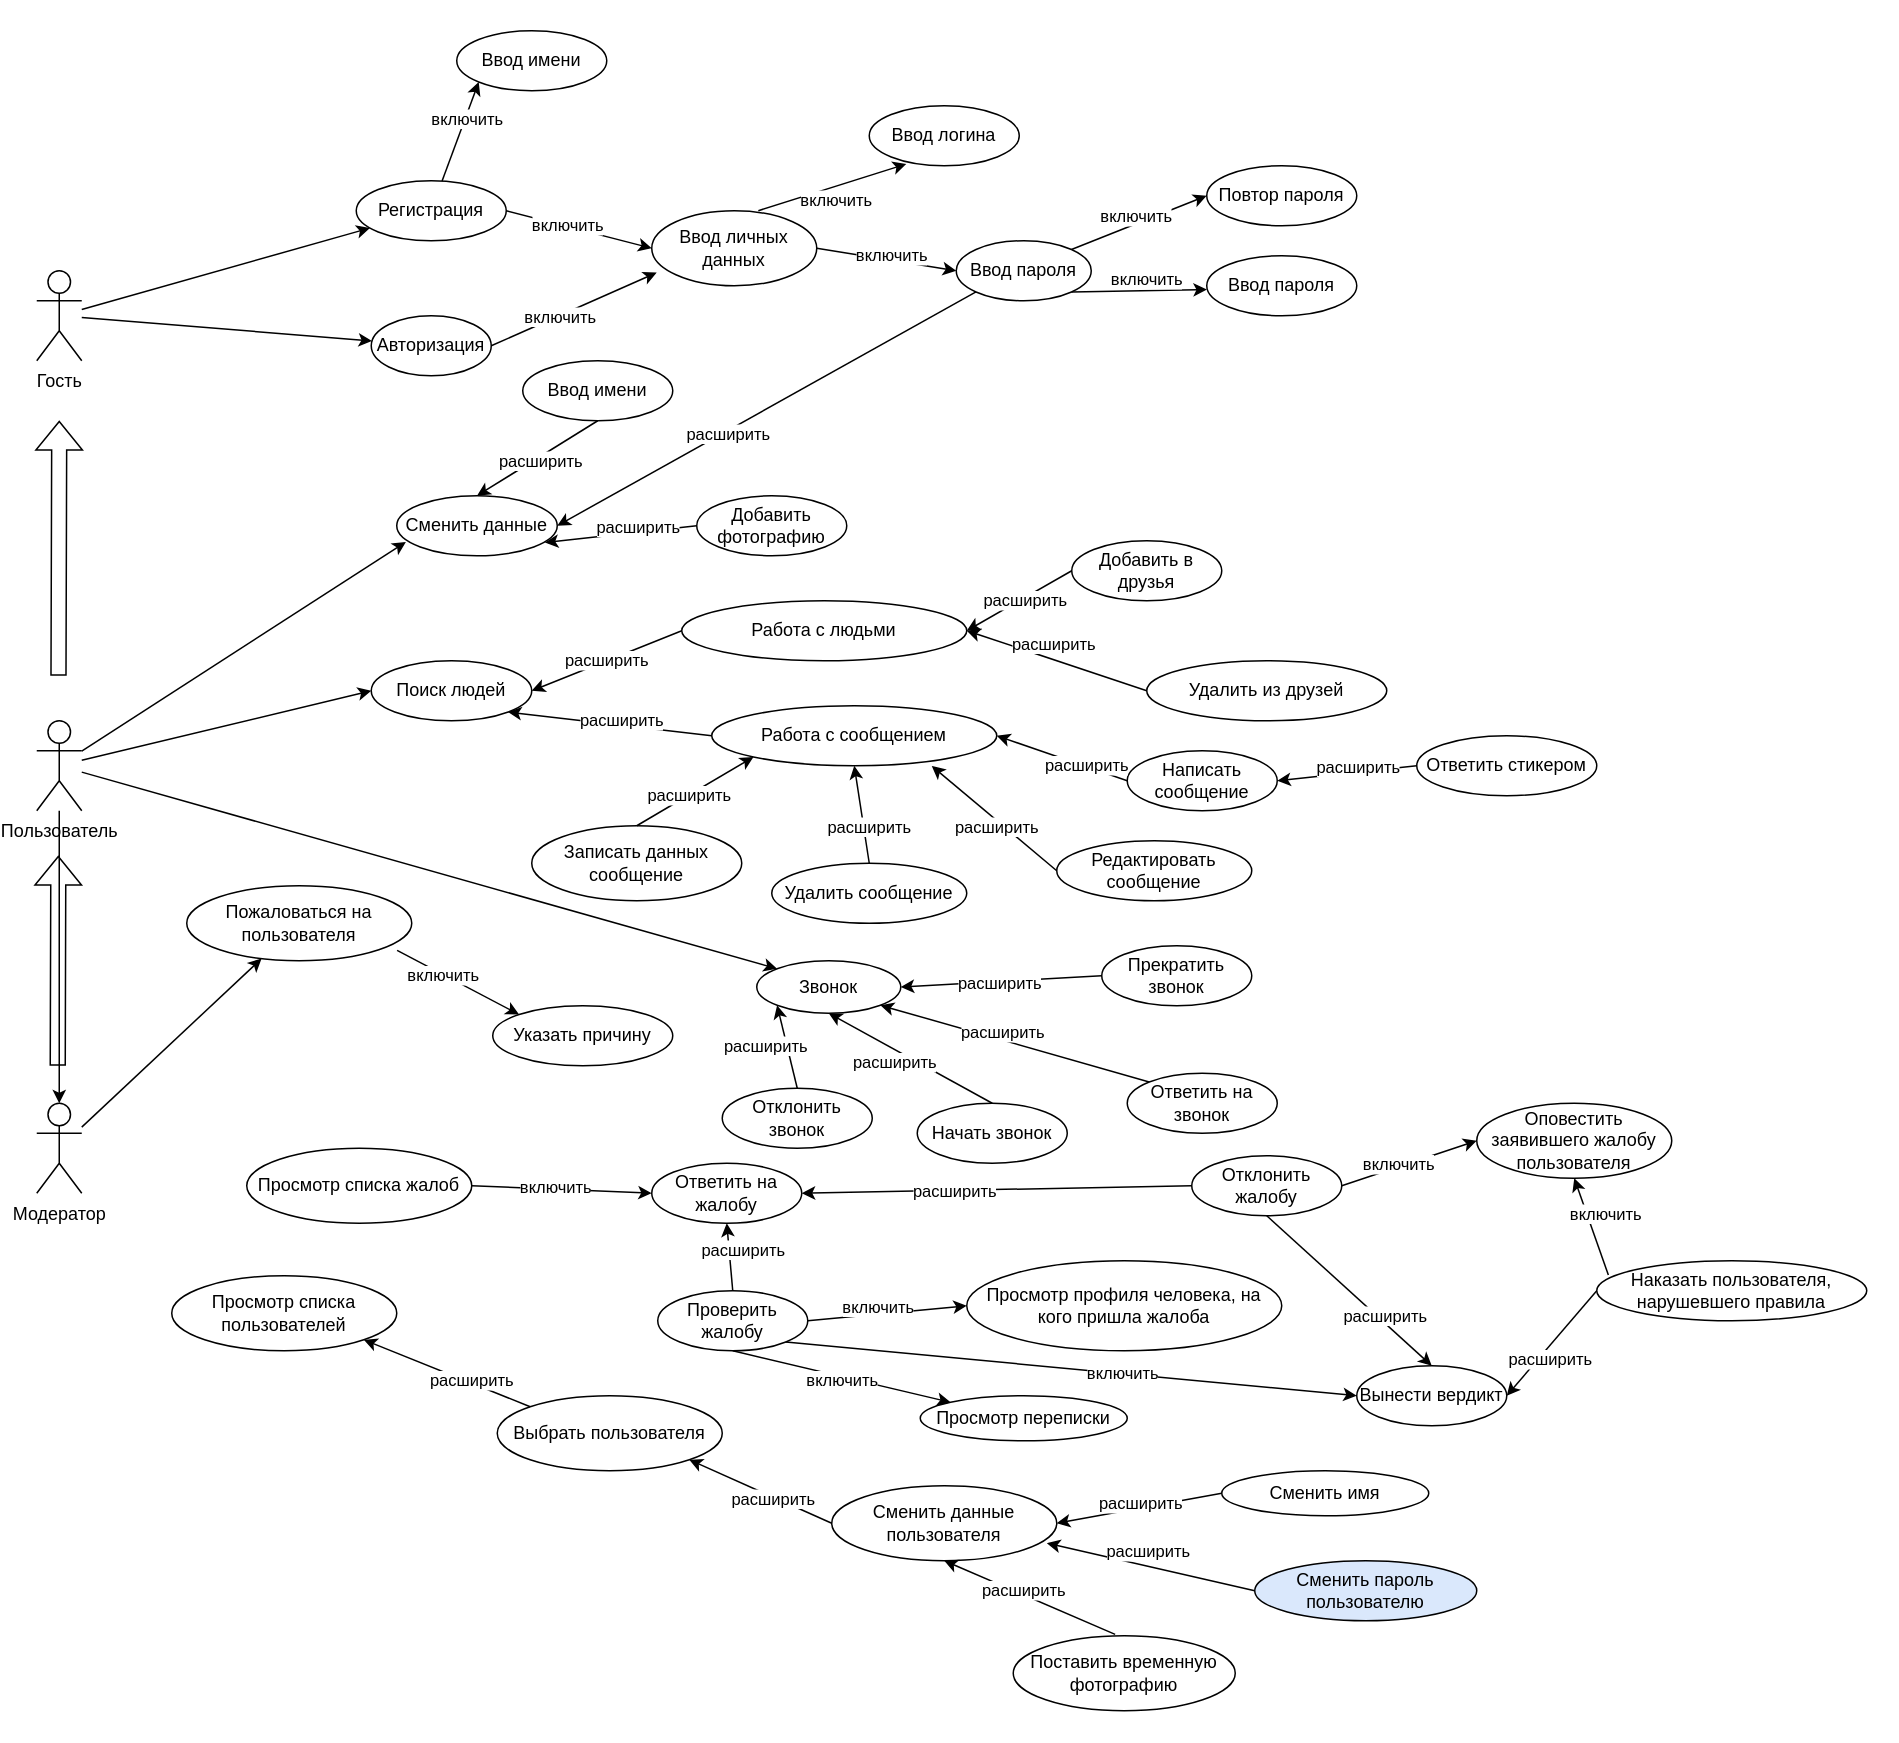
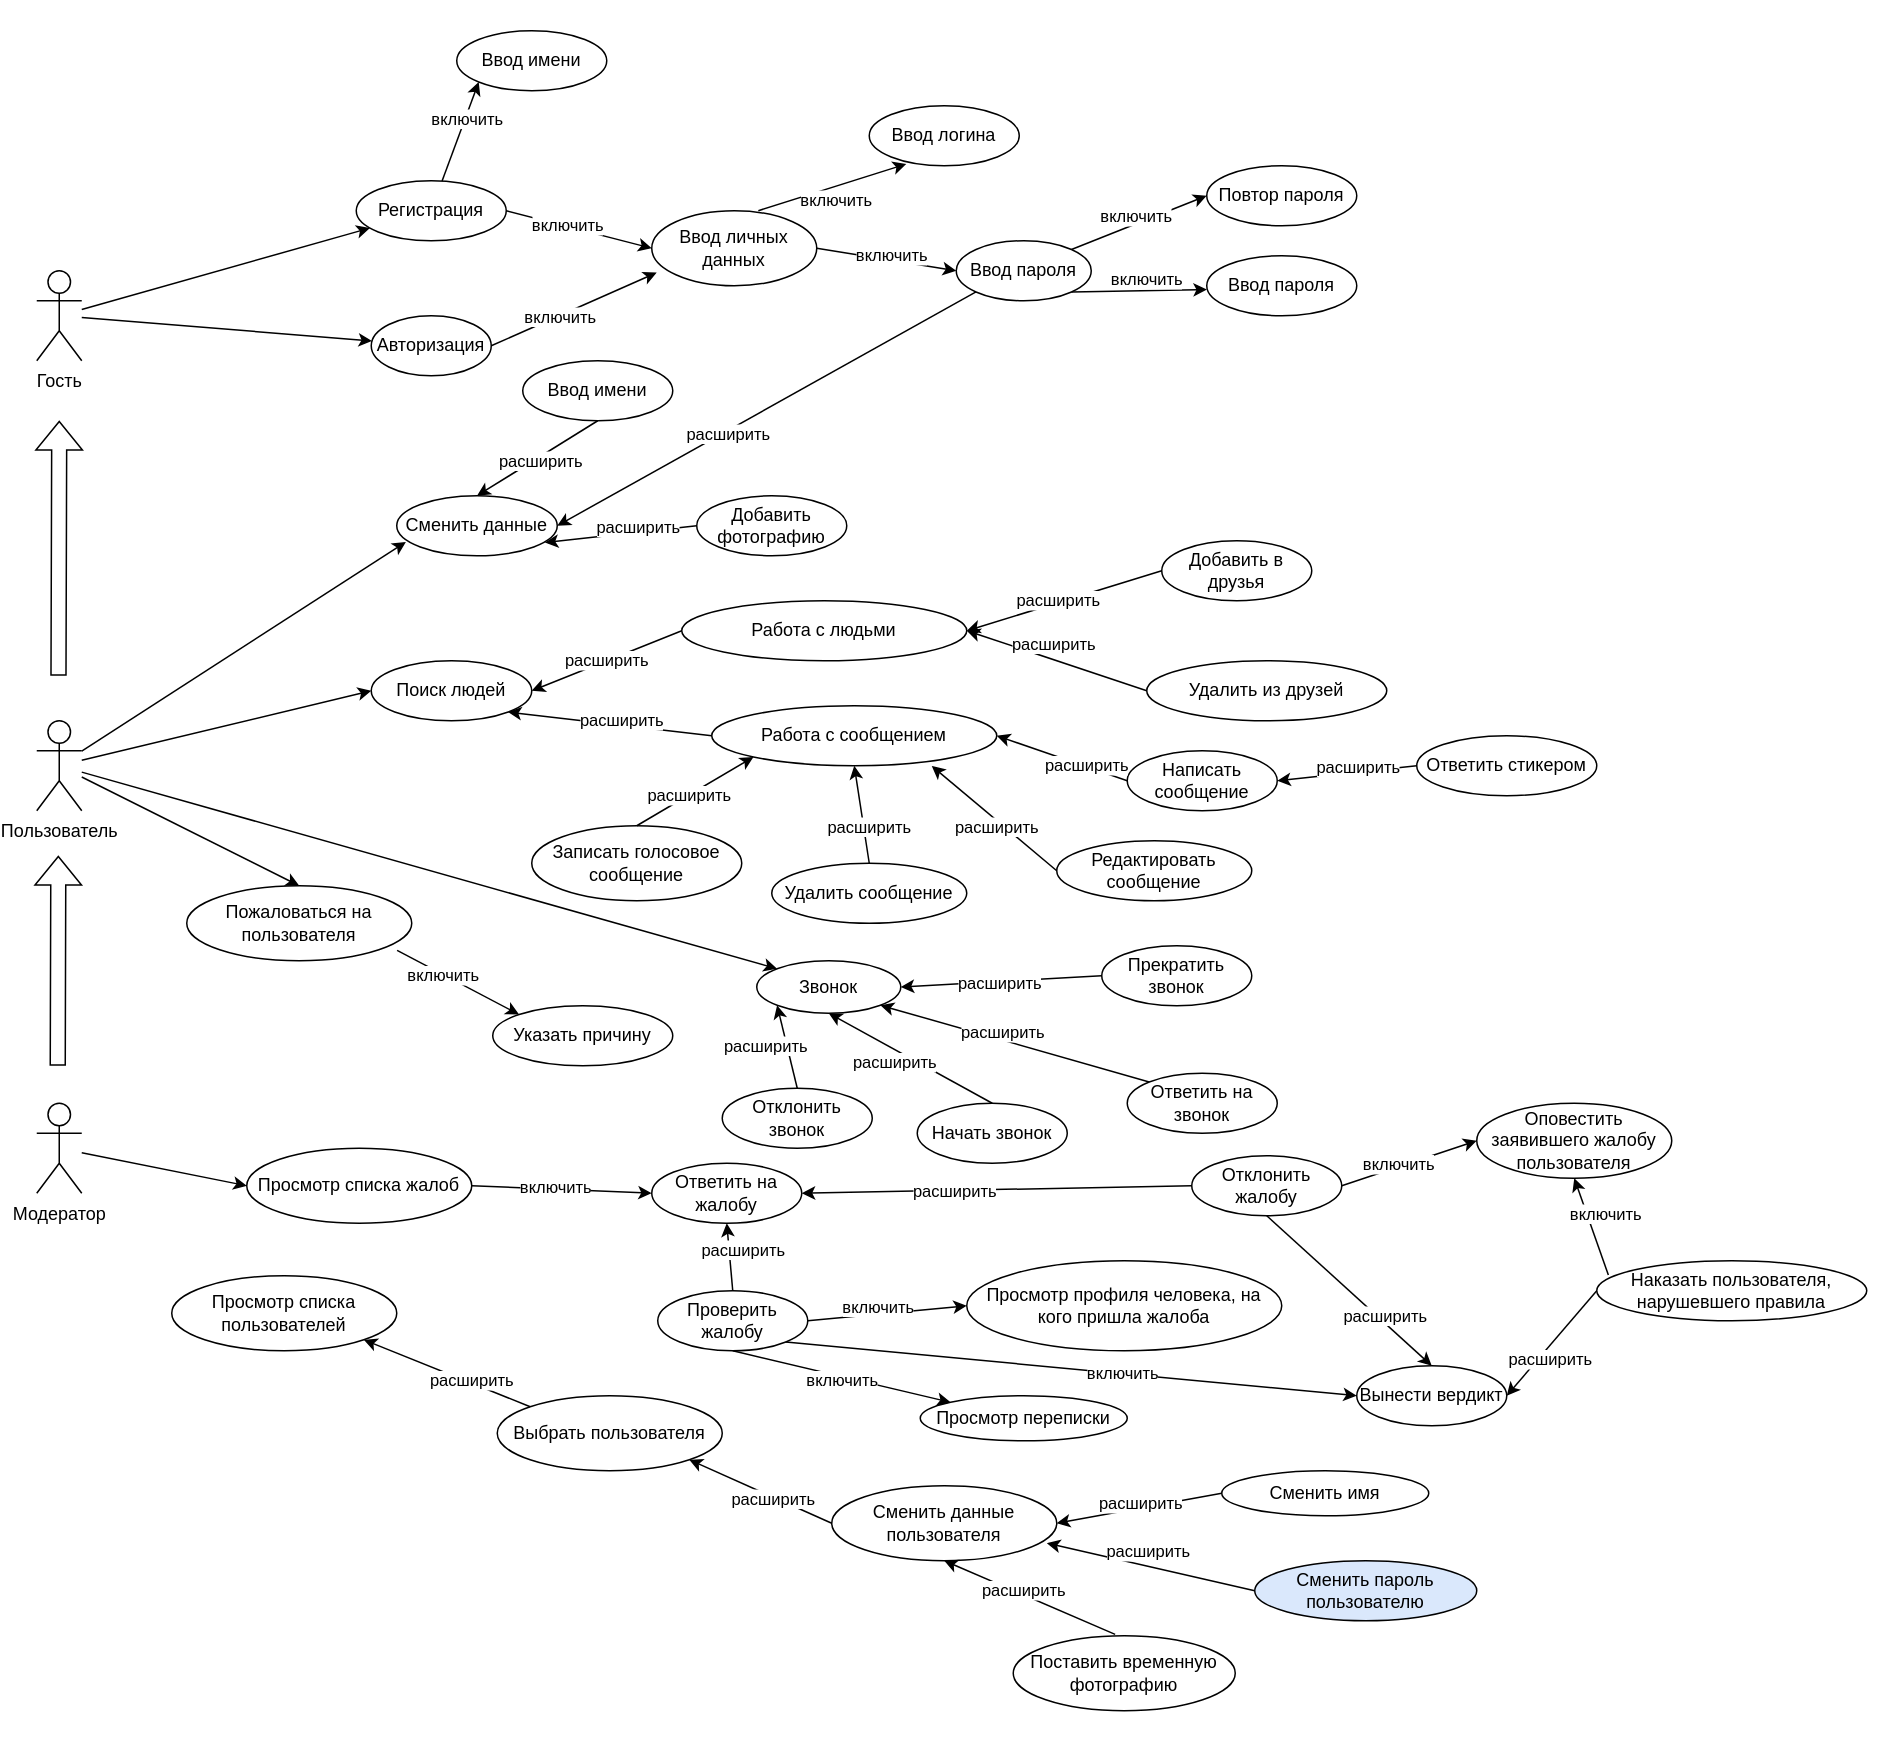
- <mxCell id="34" value="Добавить в друзья" style="ellipse;whiteSpace=wrap;html=1;" vertex="1" parent="1"><mxGeometry x="710" y="360" width="100" height="40" as="geometry" /></mxCell>
+ <mxCell id="34" value="Добавить в друзья" style="ellipse;whiteSpace=wrap;html=1;" vertex="1" parent="1"><mxGeometry x="770" y="360" width="100" height="40" as="geometry" /></mxCell>
- <mxCell id="50" value="Записать данных сообщение" style="ellipse;whiteSpace=wrap;html=1;" vertex="1" parent="1"><mxGeometry x="350" y="550" width="140" height="50" as="geometry" /></mxCell>
+ <mxCell id="50" value="Записать голосовое сообщение" style="ellipse;whiteSpace=wrap;html=1;" vertex="1" parent="1"><mxGeometry x="350" y="550" width="140" height="50" as="geometry" /></mxCell>
- <mxCell id="67" value="" style="endArrow=classic;html=1;rounded=0;" edge="1" parent="1" source="25" target="74"><mxGeometry width="50" height="50" relative="1" as="geometry"><mxPoint x="60" y="524" as="sourcePoint" /><mxPoint x="604" y="665" as="targetPoint" /></mxGeometry></mxCell>
+ <mxCell id="67" value="" style="endArrow=classic;html=1;rounded=0;entryX=0.5;entryY=0;entryDx=0;entryDy=0;" edge="1" parent="1" source="25" target="66"><mxGeometry width="50" height="50" relative="1" as="geometry"><mxPoint x="60" y="524" as="sourcePoint" /><mxPoint x="604" y="665" as="targetPoint" /></mxGeometry></mxCell>
- <mxCell id="77" value="" style="endArrow=classic;html=1;rounded=0;" edge="1" parent="1" source="74" target="66"><mxGeometry width="50" height="50" relative="1" as="geometry"><mxPoint x="60" y="528" as="sourcePoint" /><mxPoint x="205" y="600" as="targetPoint" /></mxGeometry></mxCell>
+ <mxCell id="77" value="" style="endArrow=classic;html=1;rounded=0;entryX=0;entryY=0.5;entryDx=0;entryDy=0;" edge="1" parent="1" source="74" target="76"><mxGeometry width="50" height="50" relative="1" as="geometry"><mxPoint x="60" y="528" as="sourcePoint" /><mxPoint x="205" y="600" as="targetPoint" /></mxGeometry></mxCell>
